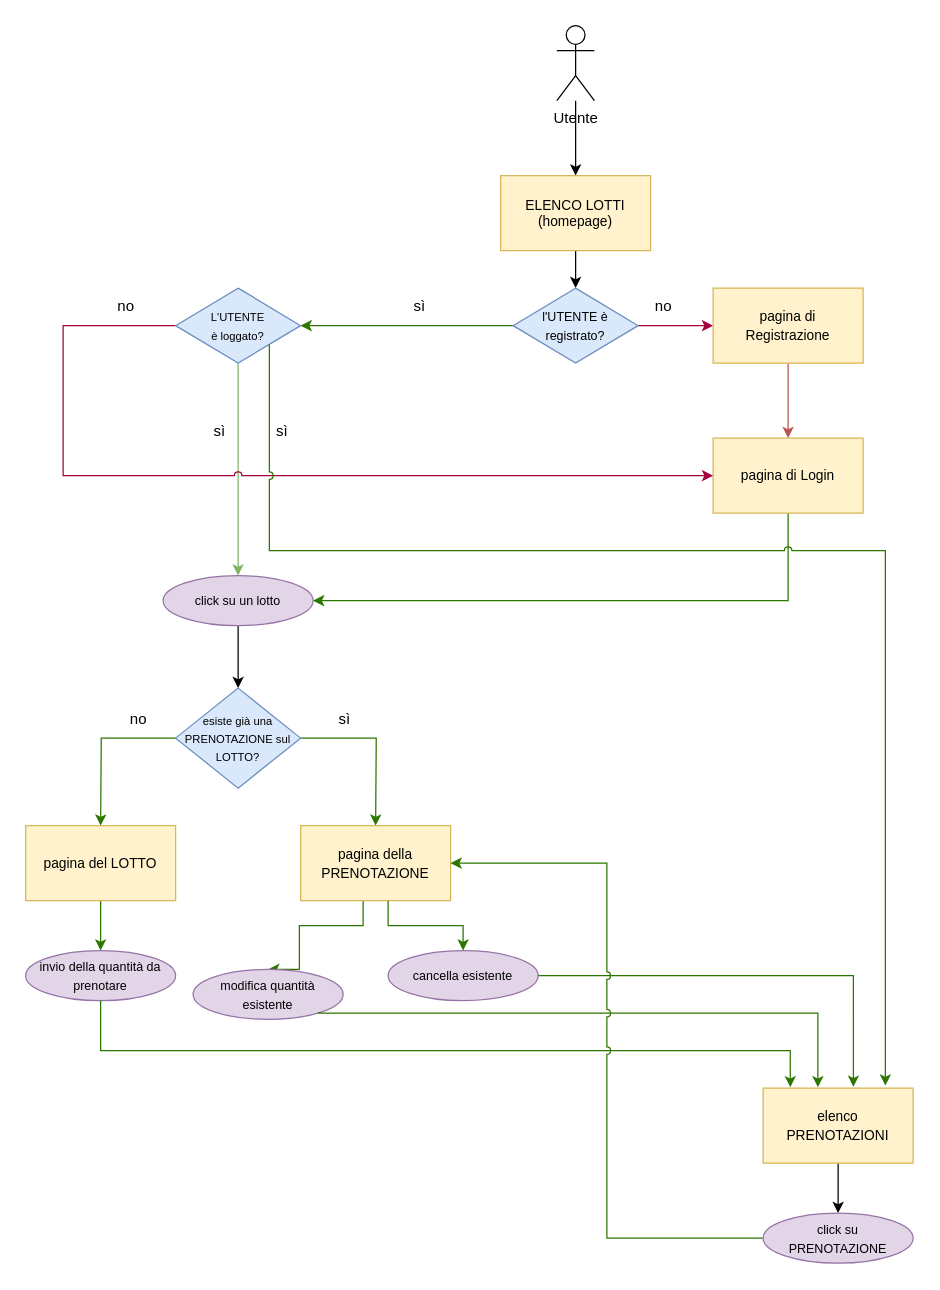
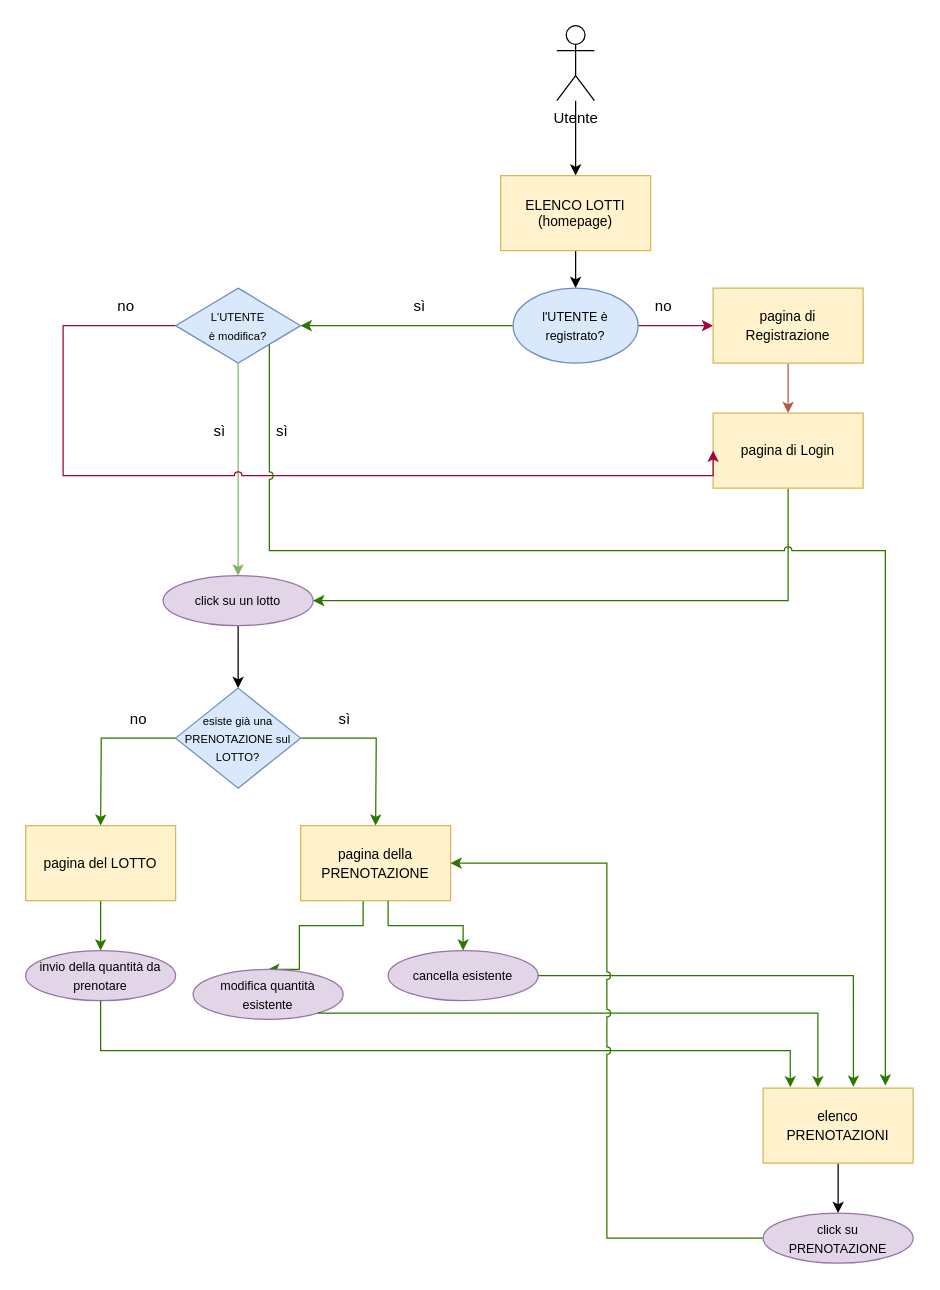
- <mxCell id="27" value="&lt;font style=&quot;font-size: 9px;&quot;&gt;L'UTENTE&lt;/font&gt;&lt;div&gt;&lt;font style=&quot;font-size: 9px;&quot;&gt;è loggato?&lt;/font&gt;&lt;/div&gt;" style="rhombus;whiteSpace=wrap;html=1;fillColor=#dae8fc;strokeColor=#6c8ebf;" vertex="1" parent="1"><mxGeometry x="140" y="230" width="100" height="60" as="geometry" /></mxCell>
+ <mxCell id="27" value="&lt;font style=&quot;font-size: 9px;&quot;&gt;L'UTENTE&lt;/font&gt;&lt;div&gt;&lt;font style=&quot;font-size: 9px;&quot;&gt;è modifica?&lt;/font&gt;&lt;/div&gt;" style="rhombus;whiteSpace=wrap;html=1;fillColor=#dae8fc;strokeColor=#6c8ebf;" vertex="1" parent="1"><mxGeometry x="140" y="230" width="100" height="60" as="geometry" /></mxCell>
- <mxCell id="39" value="&lt;font size=&quot;1&quot;&gt;l'UTENTE è registrato?&lt;/font&gt;" style="rhombus;whiteSpace=wrap;html=1;fillColor=#dae8fc;strokeColor=#6c8ebf;" vertex="1" parent="1"><mxGeometry x="410" y="230" width="100" height="60" as="geometry" /></mxCell>
+ <mxCell id="39" value="&lt;font size=&quot;1&quot;&gt;l'UTENTE è registrato?&lt;/font&gt;" style="ellipse;whiteSpace=wrap;html=1;fillColor=#dae8fc;strokeColor=#6c8ebf;" vertex="1" parent="1"><mxGeometry x="410" y="230" width="100" height="60" as="geometry" /></mxCell>
- <mxCell id="13" value="&lt;span style=&quot;font-size: 11px;&quot;&gt;pagina di Login&lt;/span&gt;" style="rounded=0;whiteSpace=wrap;html=1;fillColor=#fff2cc;strokeColor=#d6b656;" vertex="1" parent="1"><mxGeometry x="570" y="350" width="120" height="60" as="geometry" /></mxCell>
+ <mxCell id="13" value="&lt;span style=&quot;font-size: 11px;&quot;&gt;pagina di Login&lt;/span&gt;" style="rounded=0;whiteSpace=wrap;html=1;fillColor=#fff2cc;strokeColor=#d6b656;" vertex="1" parent="1"><mxGeometry x="570" y="330" width="120" height="60" as="geometry" /></mxCell>
